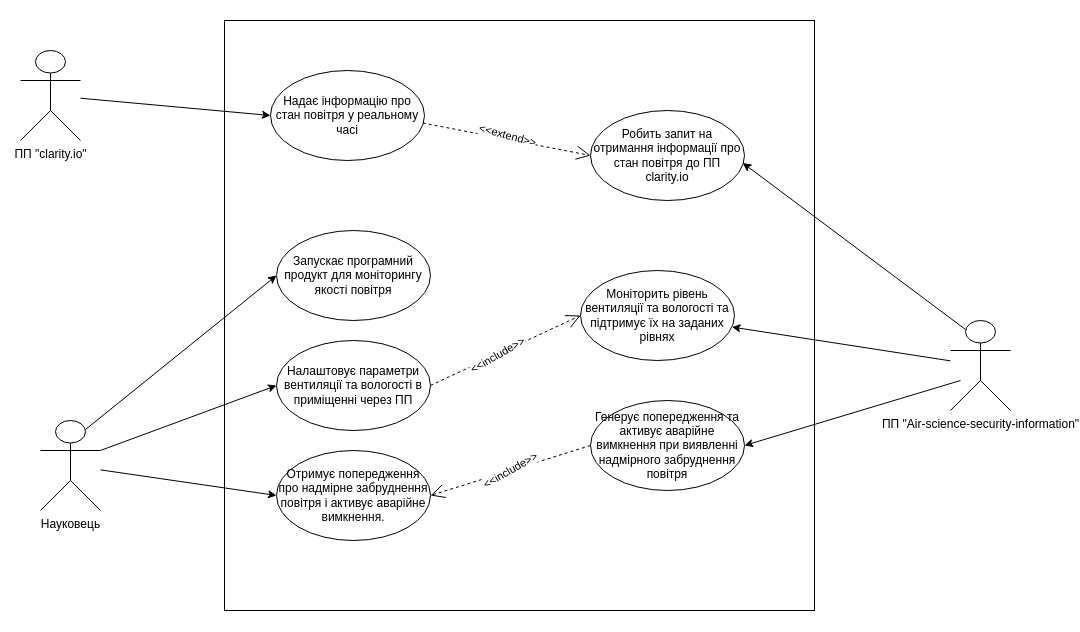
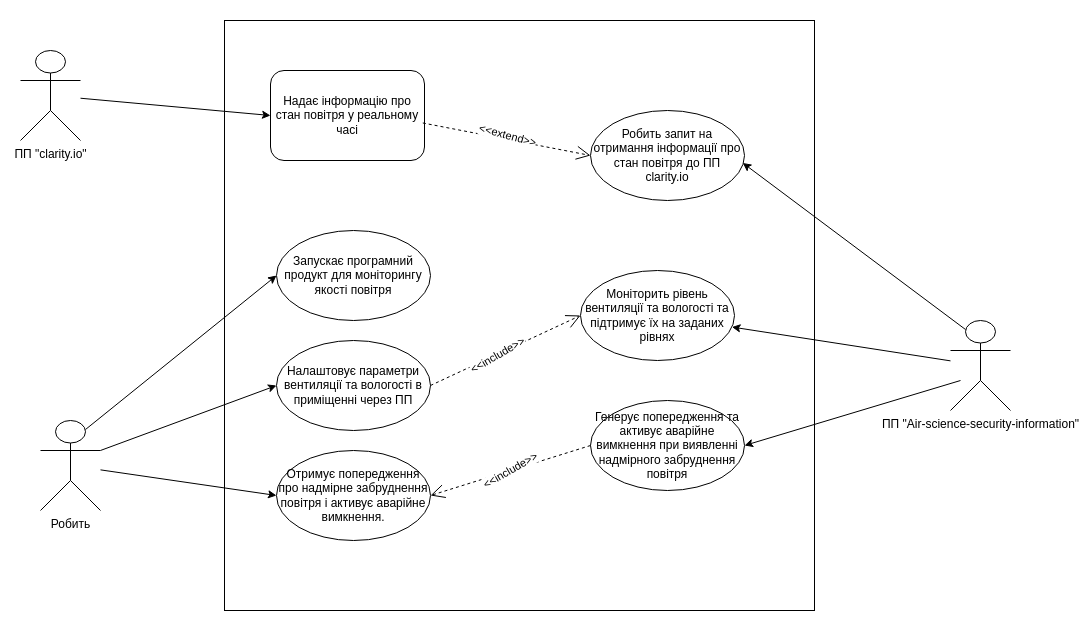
- <mxCell id="20" value="Надає інформацію про стан повітря у реальному часі" style="ellipse;whiteSpace=wrap;html=1;" vertex="1" parent="1"><mxGeometry x="270" y="70" width="154" height="90" as="geometry" /></mxCell>
+ <mxCell id="20" value="Надає інформацію про стан повітря у реальному часі" style="whiteSpace=wrap;html=1;rounded=1;" vertex="1" parent="1"><mxGeometry x="270" y="70" width="154" height="90" as="geometry" /></mxCell>
- <mxCell id="3" value="Науковець" style="shape=umlActor;verticalLabelPosition=bottom;verticalAlign=top;html=1;outlineConnect=0;" parent="1" vertex="1"><mxGeometry x="40" y="420" width="60" height="90" as="geometry" /></mxCell>
+ <mxCell id="3" value="Робить" style="shape=umlActor;verticalLabelPosition=bottom;verticalAlign=top;html=1;outlineConnect=0;" parent="1" vertex="1"><mxGeometry x="40" y="420" width="60" height="90" as="geometry" /></mxCell>
